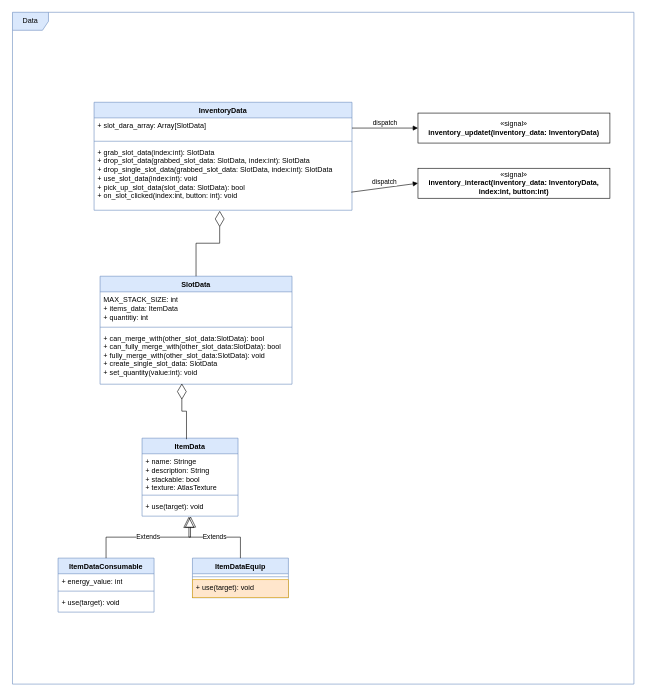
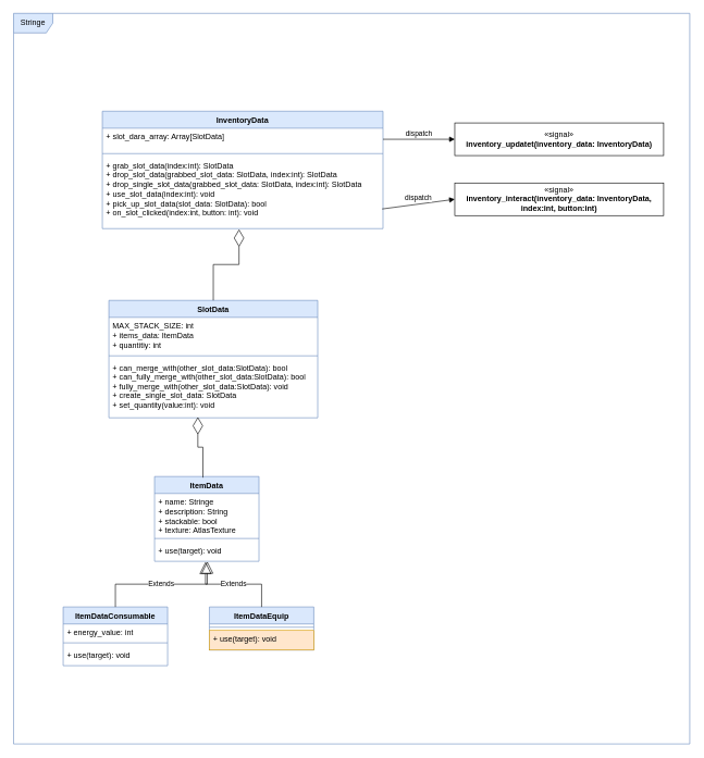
- <mxCell id="29" value="Data" style="shape=umlFrame;whiteSpace=wrap;html=1;pointerEvents=0;fillColor=#dae8fc;strokeColor=#6c8ebf;" vertex="1" parent="1"><mxGeometry x="20" y="20" width="1036" height="1120" as="geometry" /></mxCell>
+ <mxCell id="29" value="Stringe" style="shape=umlFrame;whiteSpace=wrap;html=1;pointerEvents=0;fillColor=#dae8fc;strokeColor=#6c8ebf;" vertex="1" parent="1"><mxGeometry x="20" y="20" width="1036" height="1120" as="geometry" /></mxCell>
